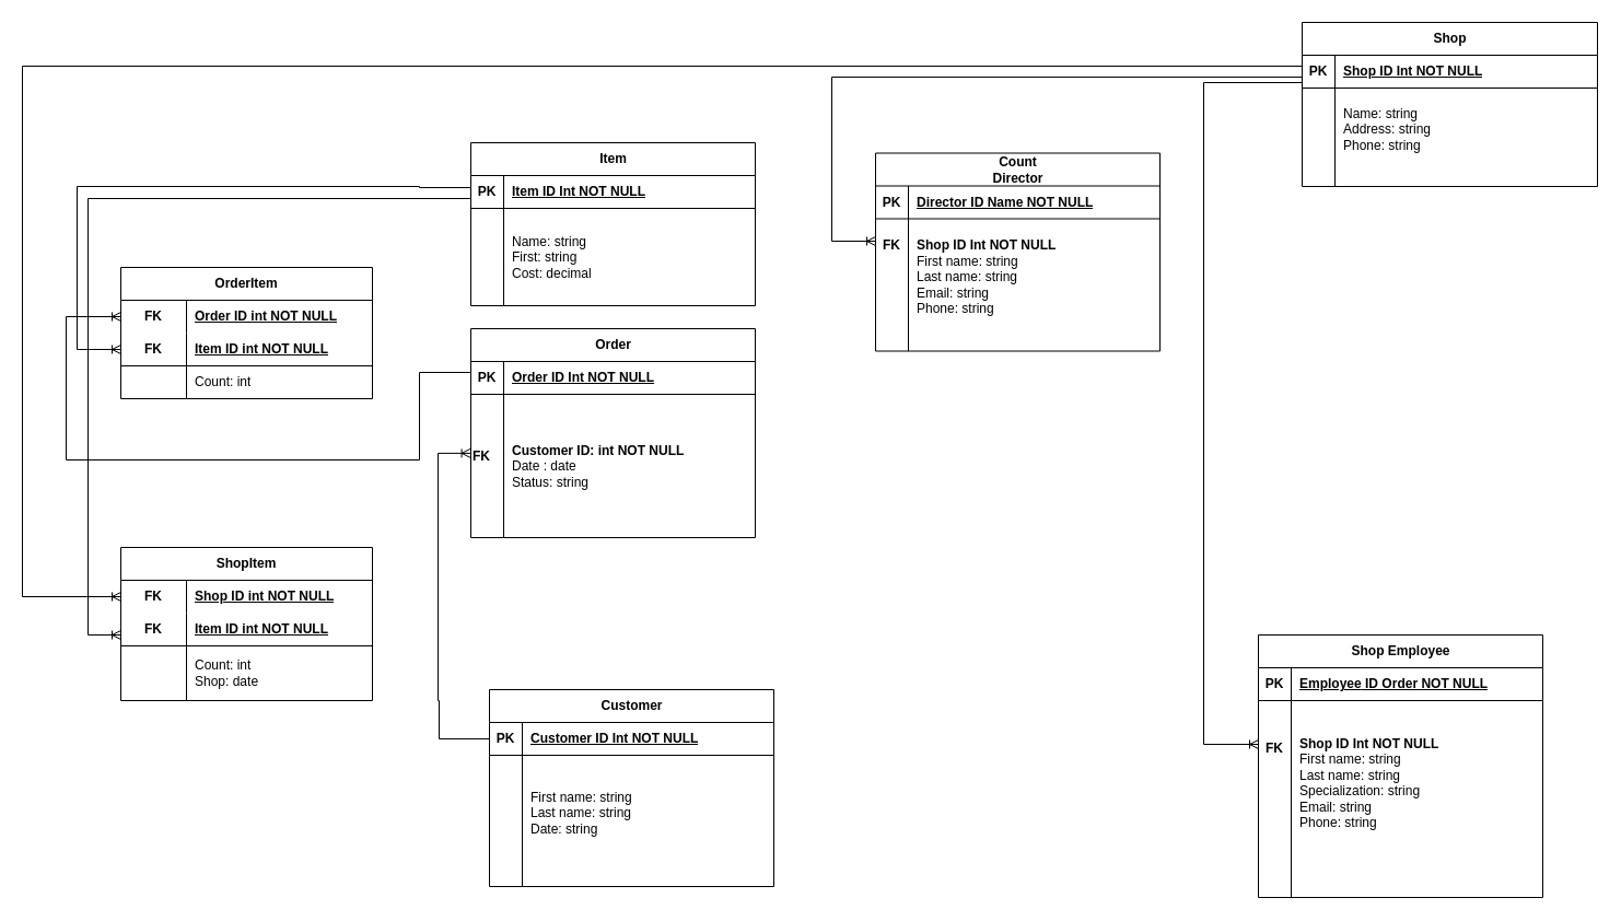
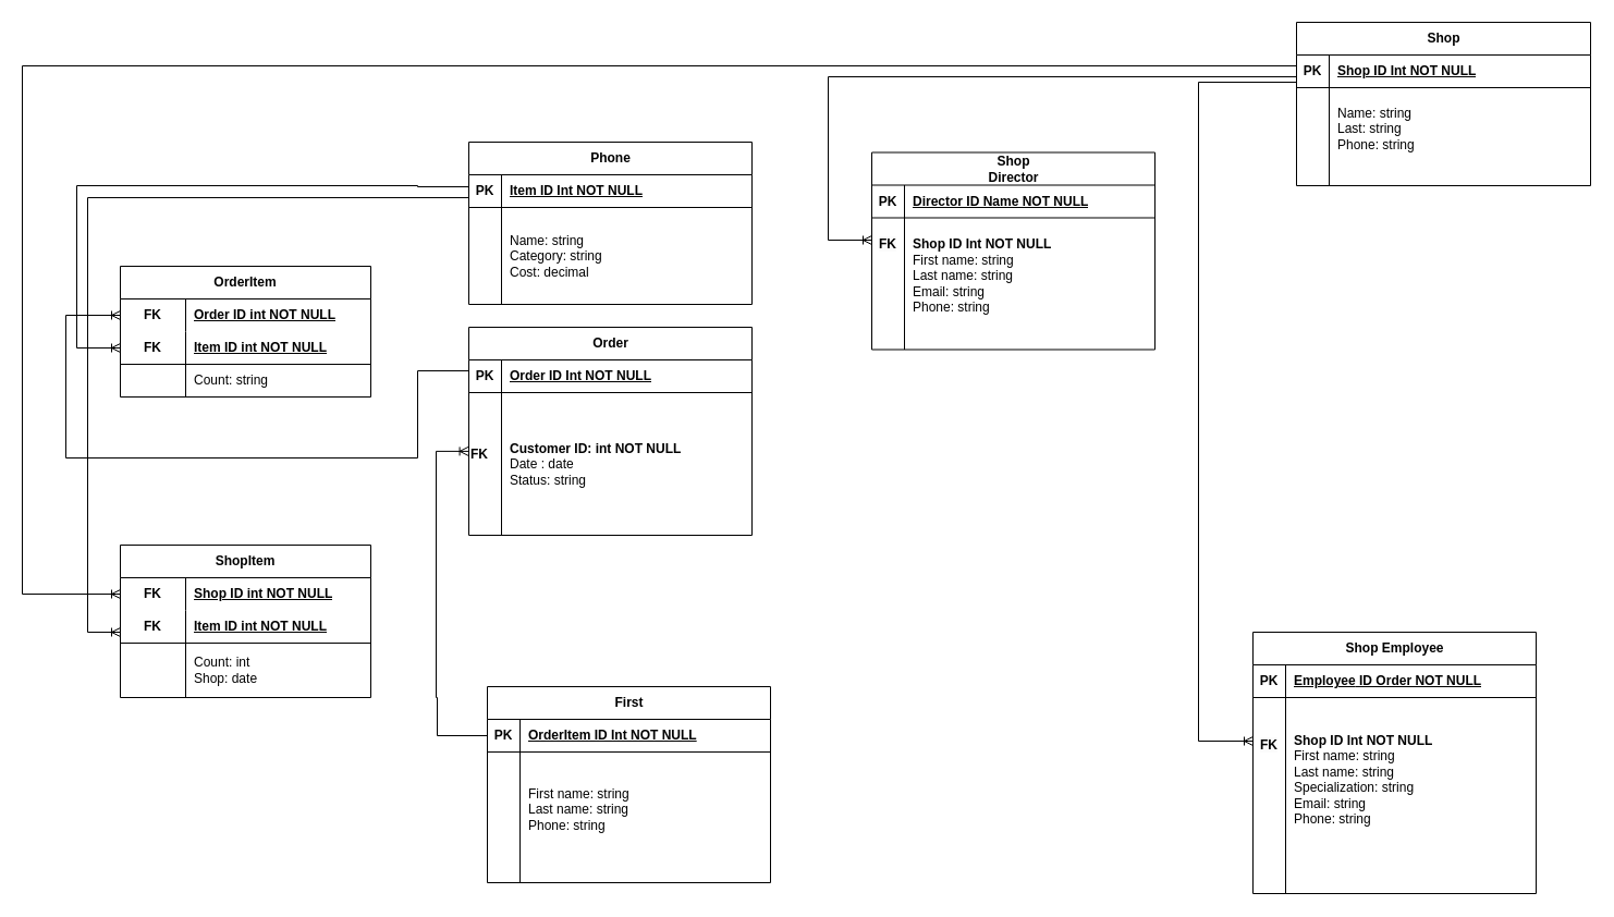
- <mxCell id="29" value="Name: string&lt;div&gt;Address: string&lt;br&gt;&lt;div&gt;Phone: string&lt;br&gt;&lt;div&gt;&lt;br&gt;&lt;/div&gt;&lt;/div&gt;&lt;/div&gt;" style="shape=partialRectangle;connectable=0;fillColor=none;top=0;left=0;bottom=0;right=0;align=left;spacingLeft=6;overflow=hidden;whiteSpace=wrap;html=1;" vertex="1" parent="27"><mxGeometry x="30" width="240" height="90" as="geometry"><mxRectangle width="240" height="90" as="alternateBounds" /></mxGeometry></mxCell>
+ <mxCell id="29" value="Name: string&lt;div&gt;Last: string&lt;br&gt;&lt;div&gt;Phone: string&lt;br&gt;&lt;div&gt;&lt;br&gt;&lt;/div&gt;&lt;/div&gt;&lt;/div&gt;" style="shape=partialRectangle;connectable=0;fillColor=none;top=0;left=0;bottom=0;right=0;align=left;spacingLeft=6;overflow=hidden;whiteSpace=wrap;html=1;" vertex="1" parent="27"><mxGeometry x="30" width="240" height="90" as="geometry"><mxRectangle width="240" height="90" as="alternateBounds" /></mxGeometry></mxCell>
- <mxCell id="30" value="&lt;div style=&quot;text-align: left;&quot;&gt;Item&lt;/div&gt;" style="shape=table;startSize=30;container=1;collapsible=1;childLayout=tableLayout;fixedRows=1;rowLines=0;fontStyle=1;align=center;resizeLast=1;html=1;" vertex="1" parent="1"><mxGeometry x="430" y="130" width="260" height="149" as="geometry" /></mxCell>
+ <mxCell id="30" value="&lt;div style=&quot;text-align: left;&quot;&gt;Phone&lt;/div&gt;" style="shape=table;startSize=30;container=1;collapsible=1;childLayout=tableLayout;fixedRows=1;rowLines=0;fontStyle=1;align=center;resizeLast=1;html=1;" vertex="1" parent="1"><mxGeometry x="430" y="130" width="260" height="149" as="geometry" /></mxCell>
- <mxCell id="37" value="&lt;span style=&quot;text-align: left; text-wrap: wrap;&quot;&gt;Count Director&lt;/span&gt;" style="shape=table;startSize=30;container=1;collapsible=1;childLayout=tableLayout;fixedRows=1;rowLines=0;fontStyle=1;align=center;resizeLast=1;html=1;" vertex="1" parent="1"><mxGeometry x="800" y="139.5" width="260" height="181" as="geometry" /></mxCell>
+ <mxCell id="37" value="&lt;span style=&quot;text-align: left; text-wrap: wrap;&quot;&gt;Shop Director&lt;/span&gt;" style="shape=table;startSize=30;container=1;collapsible=1;childLayout=tableLayout;fixedRows=1;rowLines=0;fontStyle=1;align=center;resizeLast=1;html=1;" vertex="1" parent="1"><mxGeometry x="800" y="139.5" width="260" height="181" as="geometry" /></mxCell>
- <mxCell id="36" value="Name: string&lt;br&gt;First: string&lt;div&gt;Cost: decimal&lt;/div&gt;" style="shape=partialRectangle;connectable=0;fillColor=none;top=0;left=0;bottom=0;right=0;align=left;spacingLeft=6;overflow=hidden;whiteSpace=wrap;html=1;" vertex="1" parent="34"><mxGeometry x="30" width="230" height="89" as="geometry"><mxRectangle width="230" height="89" as="alternateBounds" /></mxGeometry></mxCell>
+ <mxCell id="36" value="Name: string&lt;br&gt;Category: string&lt;div&gt;Cost: decimal&lt;/div&gt;" style="shape=partialRectangle;connectable=0;fillColor=none;top=0;left=0;bottom=0;right=0;align=left;spacingLeft=6;overflow=hidden;whiteSpace=wrap;html=1;" vertex="1" parent="34"><mxGeometry x="30" width="230" height="89" as="geometry"><mxRectangle width="230" height="89" as="alternateBounds" /></mxGeometry></mxCell>
- <mxCell id="61" value="Count: int" style="shape=partialRectangle;connectable=0;fillColor=none;top=0;left=0;bottom=0;right=0;align=left;spacingLeft=6;overflow=hidden;html=1;whiteSpace=wrap;" vertex="1" parent="59"><mxGeometry x="60" width="170" height="30" as="geometry"><mxRectangle width="170" height="30" as="alternateBounds" /></mxGeometry></mxCell>
+ <mxCell id="61" value="Count: string" style="shape=partialRectangle;connectable=0;fillColor=none;top=0;left=0;bottom=0;right=0;align=left;spacingLeft=6;overflow=hidden;html=1;whiteSpace=wrap;" vertex="1" parent="59"><mxGeometry x="60" width="170" height="30" as="geometry"><mxRectangle width="170" height="30" as="alternateBounds" /></mxGeometry></mxCell>
- <mxCell id="2" value="&lt;span style=&quot;text-align: left; text-wrap: wrap;&quot;&gt;Customer&lt;/span&gt;" style="shape=table;startSize=30;container=1;collapsible=1;childLayout=tableLayout;fixedRows=1;rowLines=0;fontStyle=1;align=center;resizeLast=1;html=1;" vertex="1" parent="1"><mxGeometry x="447" y="630" width="260" height="180.0" as="geometry" /></mxCell>
+ <mxCell id="2" value="&lt;span style=&quot;text-align: left; text-wrap: wrap;&quot;&gt;First&lt;/span&gt;" style="shape=table;startSize=30;container=1;collapsible=1;childLayout=tableLayout;fixedRows=1;rowLines=0;fontStyle=1;align=center;resizeLast=1;html=1;" vertex="1" parent="1"><mxGeometry x="447" y="630" width="260" height="180.0" as="geometry" /></mxCell>
- <mxCell id="5" value="Customer ID Int&amp;nbsp;NOT NULL" style="shape=partialRectangle;connectable=0;fillColor=none;top=0;left=0;bottom=0;right=0;align=left;spacingLeft=6;fontStyle=5;overflow=hidden;whiteSpace=wrap;html=1;" vertex="1" parent="3"><mxGeometry x="30" width="230" height="30" as="geometry"><mxRectangle width="230" height="30" as="alternateBounds" /></mxGeometry></mxCell>
+ <mxCell id="5" value="OrderItem ID Int&amp;nbsp;NOT NULL" style="shape=partialRectangle;connectable=0;fillColor=none;top=0;left=0;bottom=0;right=0;align=left;spacingLeft=6;fontStyle=5;overflow=hidden;whiteSpace=wrap;html=1;" vertex="1" parent="3"><mxGeometry x="30" width="230" height="30" as="geometry"><mxRectangle width="230" height="30" as="alternateBounds" /></mxGeometry></mxCell>
- <mxCell id="8" value="&lt;div&gt;&lt;div&gt;First name: string&amp;nbsp;&lt;br style=&quot;padding: 0px; margin: 0px;&quot;&gt;Last name: string&amp;nbsp;&lt;/div&gt;&lt;div&gt;&lt;div&gt;&lt;div&gt;Date: string&lt;/div&gt;&lt;/div&gt;&lt;/div&gt;&lt;/div&gt;&lt;div&gt;&lt;br&gt;&lt;/div&gt;" style="shape=partialRectangle;connectable=0;fillColor=none;top=0;left=0;bottom=0;right=0;align=left;spacingLeft=6;overflow=hidden;whiteSpace=wrap;html=1;" vertex="1" parent="6"><mxGeometry x="30" width="230" height="120" as="geometry"><mxRectangle width="230" height="120" as="alternateBounds" /></mxGeometry></mxCell>
+ <mxCell id="8" value="&lt;div&gt;&lt;div&gt;First name: string&amp;nbsp;&lt;br style=&quot;padding: 0px; margin: 0px;&quot;&gt;Last name: string&amp;nbsp;&lt;/div&gt;&lt;div&gt;&lt;div&gt;&lt;div&gt;Phone: string&lt;/div&gt;&lt;/div&gt;&lt;/div&gt;&lt;/div&gt;&lt;div&gt;&lt;br&gt;&lt;/div&gt;" style="shape=partialRectangle;connectable=0;fillColor=none;top=0;left=0;bottom=0;right=0;align=left;spacingLeft=6;overflow=hidden;whiteSpace=wrap;html=1;" vertex="1" parent="6"><mxGeometry x="30" width="230" height="120" as="geometry"><mxRectangle width="230" height="120" as="alternateBounds" /></mxGeometry></mxCell>
